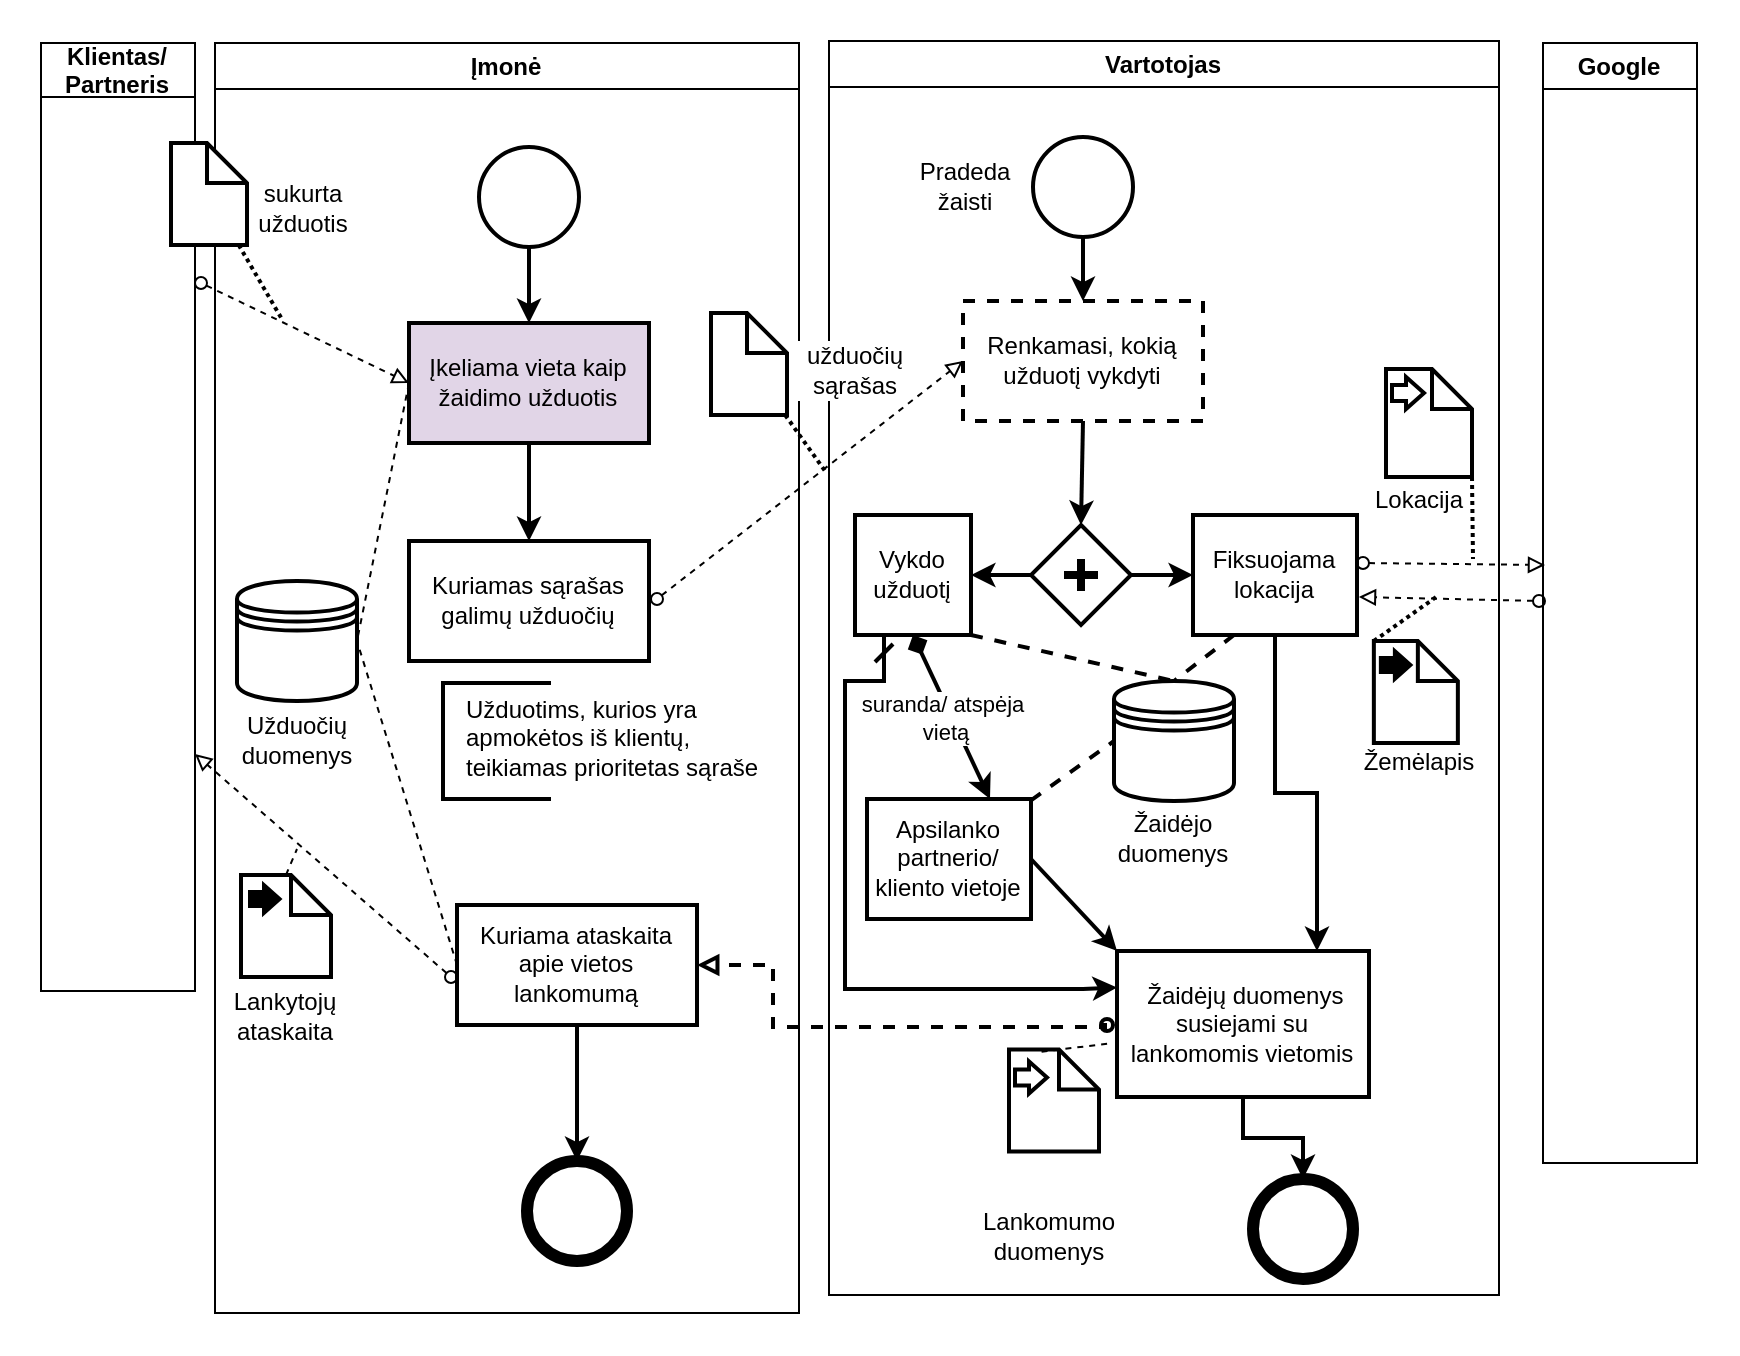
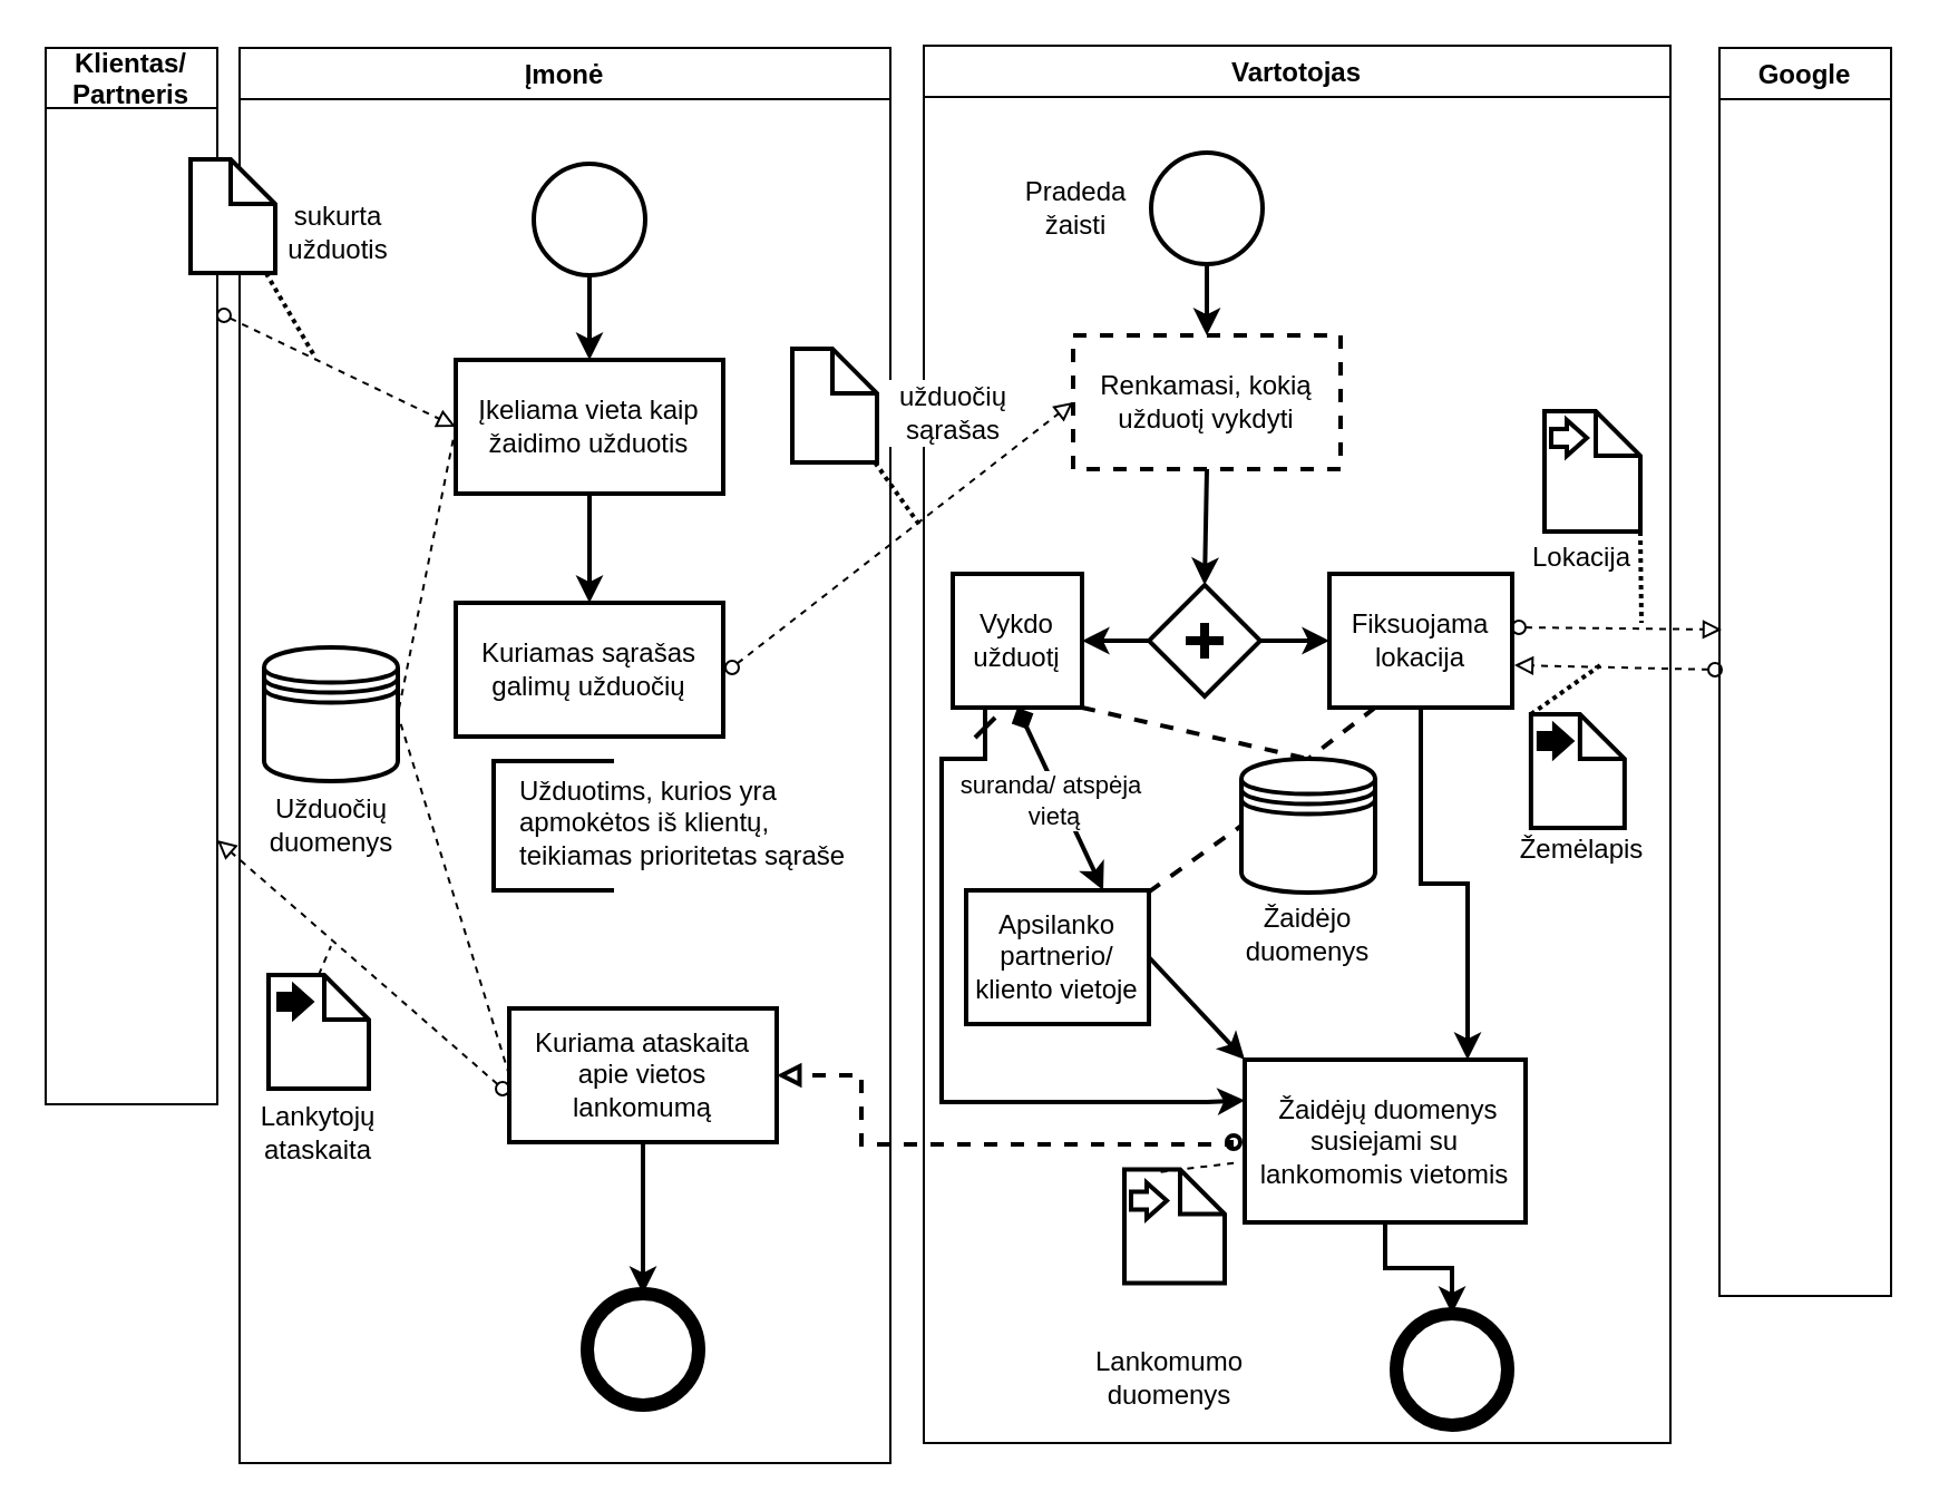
- <mxCell id="7" value="Įkeliama vieta kaip žaidimo užduotis" style="rounded=0;whiteSpace=wrap;html=1;strokeWidth=2;fillColor=#e1d5e7;" vertex="1" parent="3"><mxGeometry x="97" y="140" width="120" height="60" as="geometry" /></mxCell>
+ <mxCell id="7" value="Įkeliama vieta kaip žaidimo užduotis" style="rounded=0;whiteSpace=wrap;html=1;strokeWidth=2;" vertex="1" parent="3"><mxGeometry x="97" y="140" width="120" height="60" as="geometry" /></mxCell>
